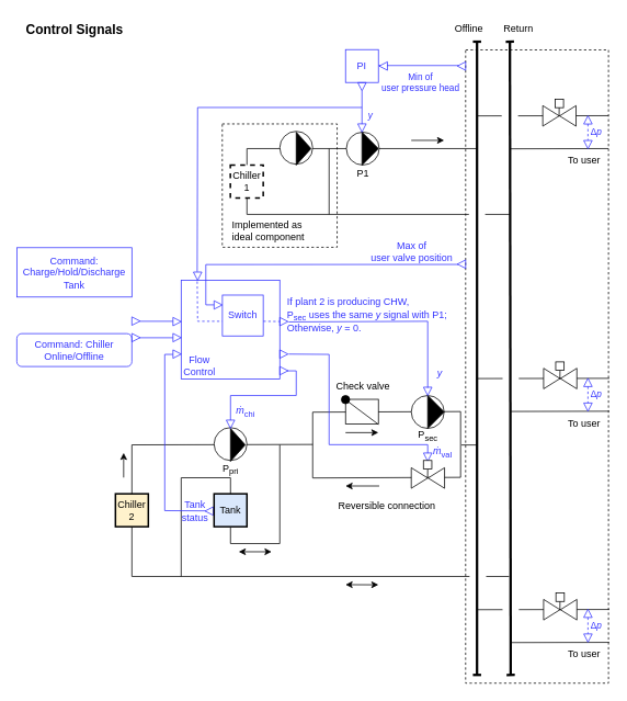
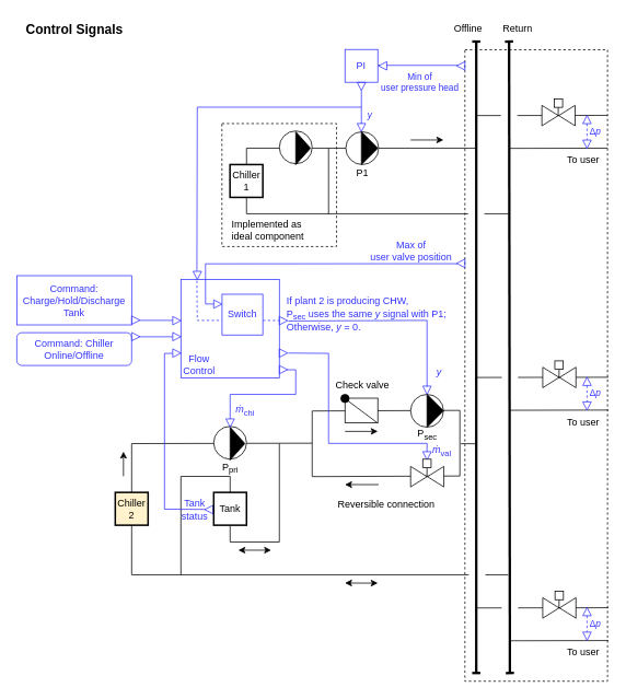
- <mxCell id="63" value="Chiller 1" style="rounded=0;whiteSpace=wrap;html=1;strokeWidth=2;dashed=1;" parent="1" vertex="1"><mxGeometry x="279.84" y="200" width="40" height="40" as="geometry" /></mxCell>
+ <mxCell id="63" value="Chiller 1" style="rounded=0;whiteSpace=wrap;html=1;strokeWidth=2;" parent="1" vertex="1"><mxGeometry x="279.84" y="200" width="40" height="40" as="geometry" /></mxCell>
- <mxCell id="41" value="Command:&lt;br&gt;Charge/Hold/Discharge Tank" style="rounded=0;whiteSpace=wrap;html=1;strokeColor=#3333FF;fontColor=#3333FF;fillColor=none;" parent="1" vertex="1"><mxGeometry x="20" y="300.5" width="140" height="60" as="geometry" /></mxCell>
+ <mxCell id="41" value="Command:&lt;br&gt;Charge/Hold/Discharge Tank" style="rounded=0;whiteSpace=wrap;html=1;strokeColor=#3333FF;fontColor=#3333FF;fillColor=none;" parent="1" vertex="1"><mxGeometry x="20" y="335.5" width="140" height="60" as="geometry" /></mxCell>
- <mxCell id="83" value="Tank" style="rounded=0;whiteSpace=wrap;html=1;strokeWidth=2;fillColor=#dae8fc;" parent="1" vertex="1"><mxGeometry x="260" y="599.76" width="40" height="40" as="geometry" /></mxCell>
+ <mxCell id="83" value="Tank" style="rounded=0;whiteSpace=wrap;html=1;strokeWidth=2;" parent="1" vertex="1"><mxGeometry x="260" y="599.76" width="40" height="40" as="geometry" /></mxCell>
